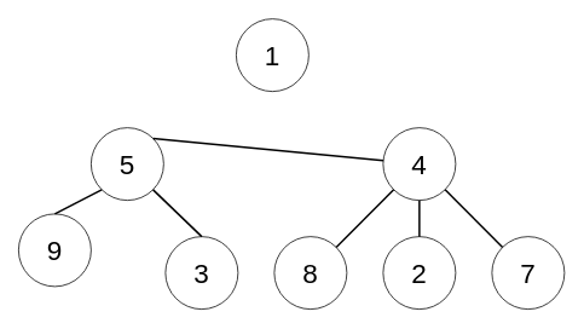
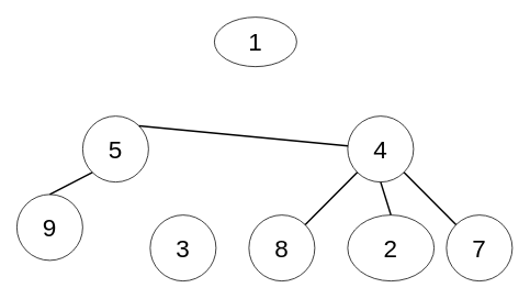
- <mxCell id="2" value="&lt;font style=&quot;font-size: 30px&quot;&gt;1&lt;/font&gt;" style="ellipse;whiteSpace=wrap;html=1;aspect=fixed;" vertex="1" parent="1"><mxGeometry x="260" y="20" width="80" height="80" as="geometry" /></mxCell>
+ <mxCell id="2" value="&lt;font style=&quot;font-size: 30px&quot;&gt;1&lt;/font&gt;" style="ellipse;whiteSpace=wrap;html=1;aspect=fixed;" vertex="1" parent="1"><mxGeometry x="260" y="20" width="100" height="60" as="geometry" /></mxCell>
- <mxCell id="12" value="" style="endArrow=none;html=1;strokeWidth=2;entryX=1;entryY=1;entryDx=0;entryDy=0;exitX=0.5;exitY=0;exitDx=0;exitDy=0;" edge="1" parent="1" source="6" target="3"><mxGeometry width="50" height="50" relative="1" as="geometry"><mxPoint x="70" y="270" as="sourcePoint" /><mxPoint x="121.716" y="218.284" as="targetPoint" /></mxGeometry></mxCell>
- <mxCell id="8" value="&lt;font style=&quot;font-size: 30px&quot;&gt;2&lt;/font&gt;" style="ellipse;whiteSpace=wrap;html=1;aspect=fixed;" vertex="1" parent="1"><mxGeometry x="422" y="260" width="80" height="80" as="geometry" /></mxCell>
+ <mxCell id="8" value="&lt;font style=&quot;font-size: 30px&quot;&gt;2&lt;/font&gt;" style="ellipse;whiteSpace=wrap;html=1;aspect=fixed;" vertex="1" parent="1"><mxGeometry x="422" y="260" width="105" height="80" as="geometry" /></mxCell>
